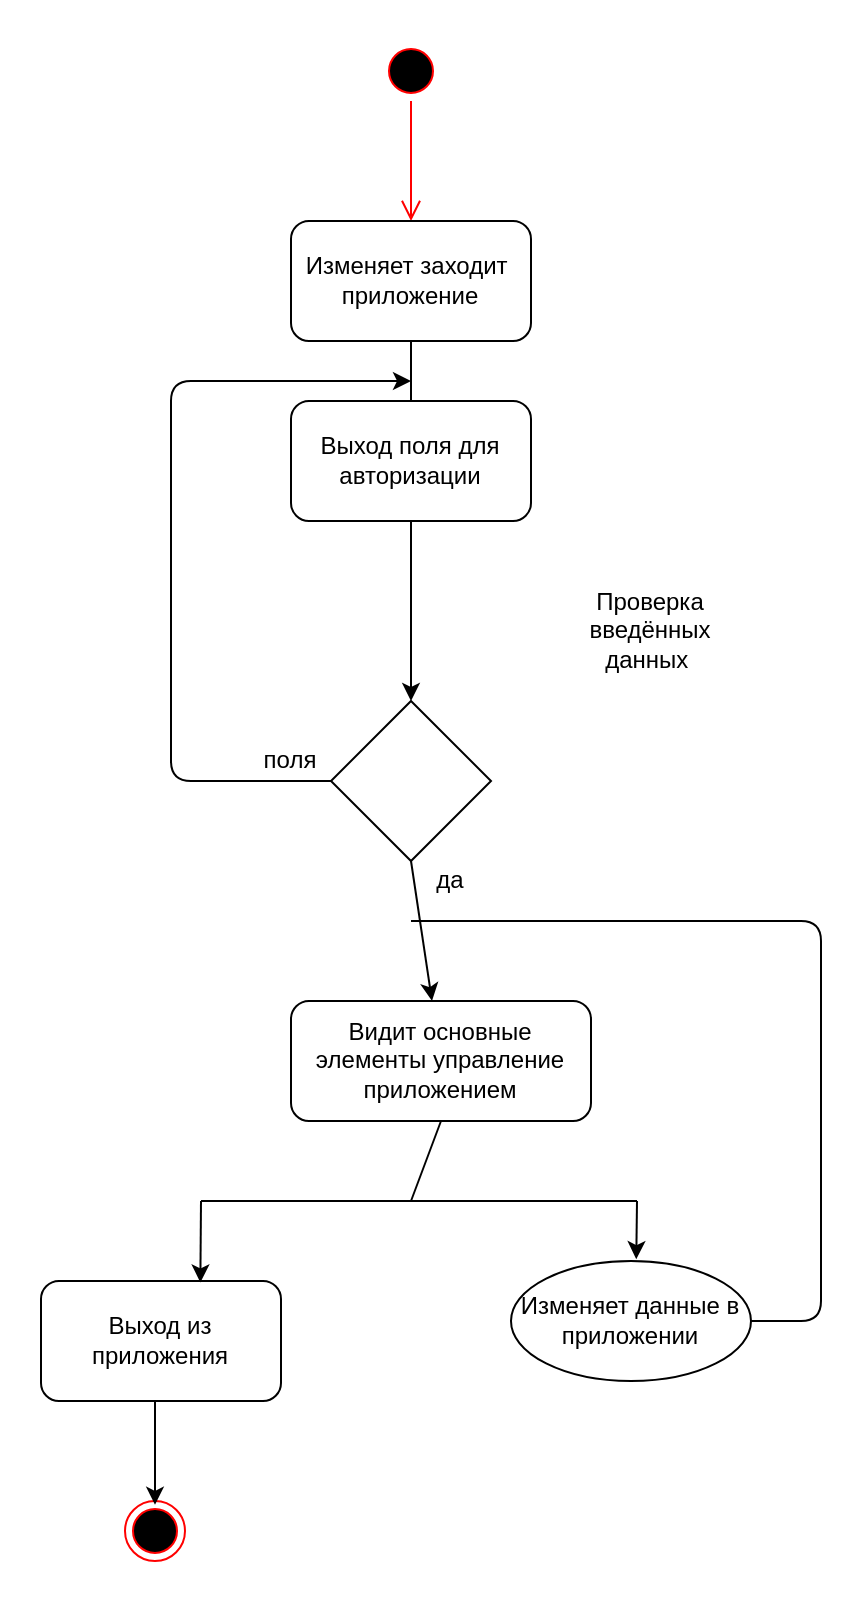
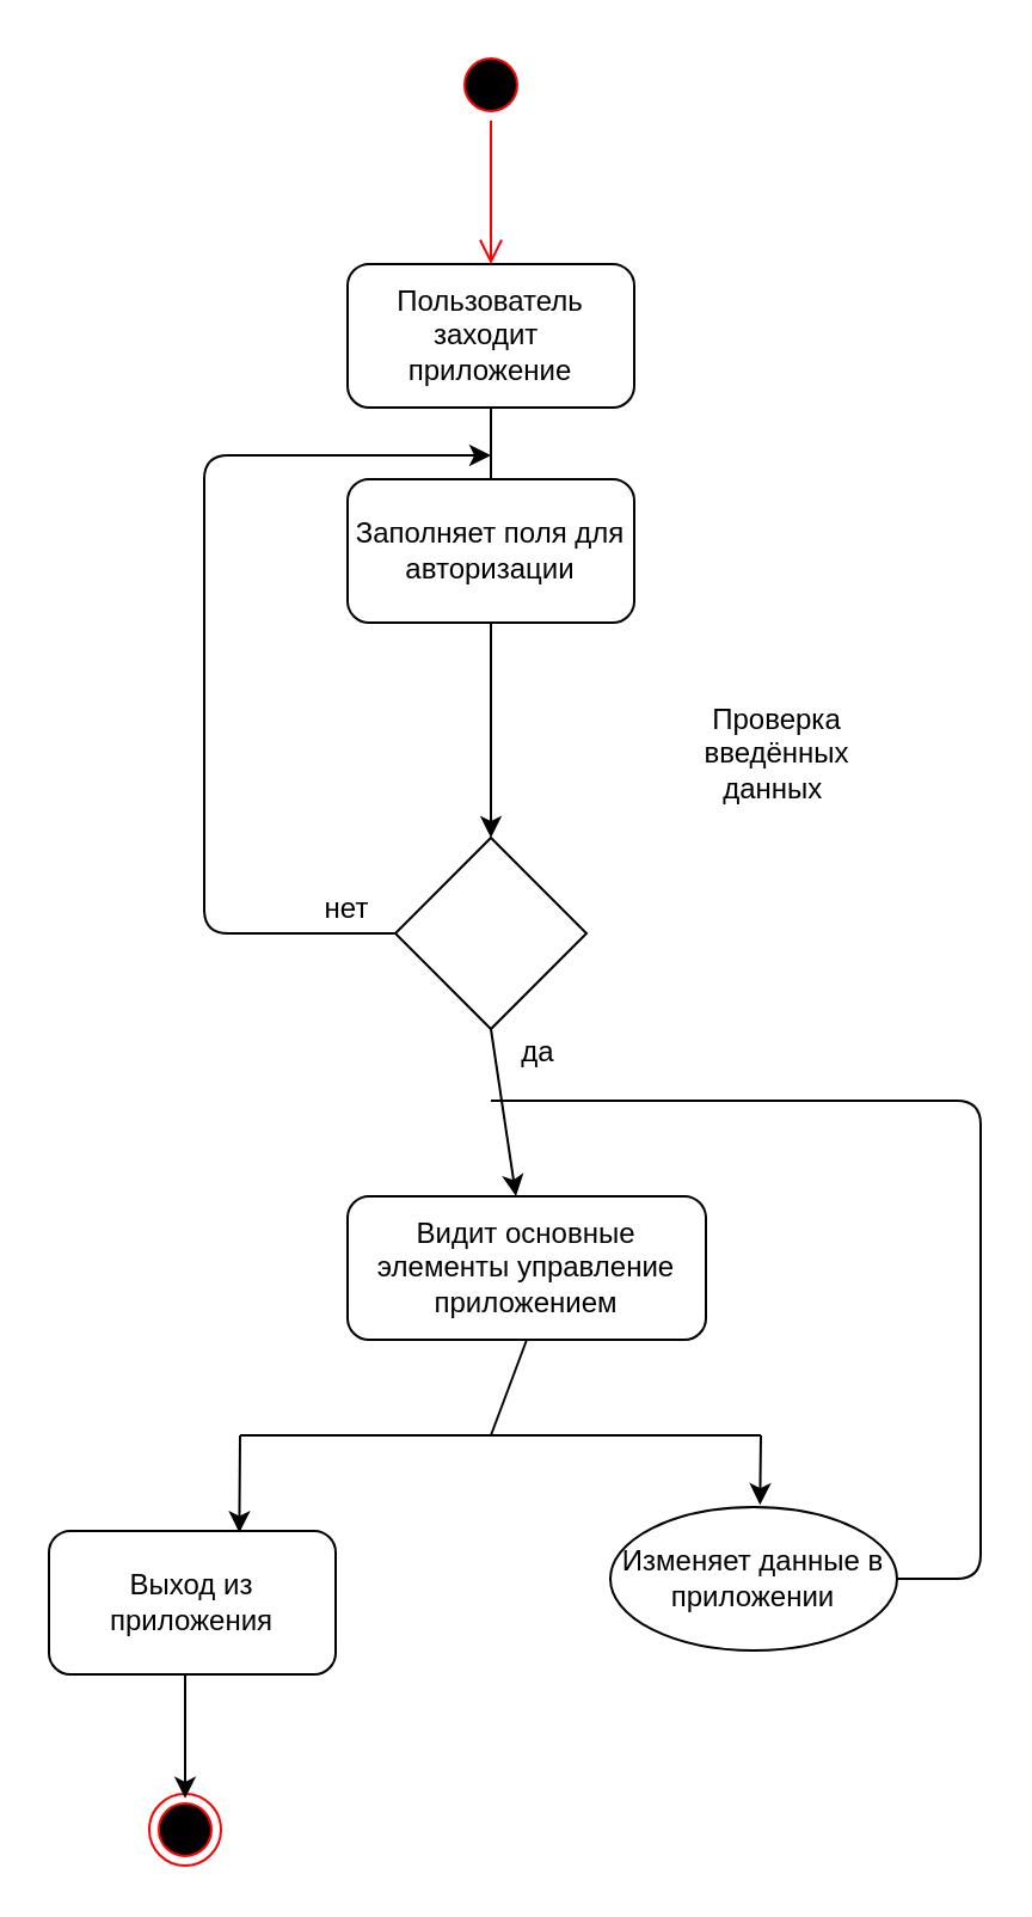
- <mxCell id="5" value="Изменяет заходит&amp;nbsp; приложение" style="rounded=1;whiteSpace=wrap;html=1;" vertex="1" parent="1"><mxGeometry x="145" y="110" width="120" height="60" as="geometry" /></mxCell>
+ <mxCell id="5" value="Пользователь заходит&amp;nbsp; приложение" style="rounded=1;whiteSpace=wrap;html=1;" vertex="1" parent="1"><mxGeometry x="145" y="110" width="120" height="60" as="geometry" /></mxCell>
- <mxCell id="9" value="Выход поля для авторизации" style="rounded=1;whiteSpace=wrap;html=1;" vertex="1" parent="1"><mxGeometry x="145" y="200" width="120" height="60" as="geometry" /></mxCell>
+ <mxCell id="9" value="Заполняет поля для авторизации" style="rounded=1;whiteSpace=wrap;html=1;" vertex="1" parent="1"><mxGeometry x="145" y="200" width="120" height="60" as="geometry" /></mxCell>
- <mxCell id="10" value="поля" style="text;html=1;strokeColor=none;fillColor=none;align=center;verticalAlign=middle;whiteSpace=wrap;rounded=0;" vertex="1" parent="1"><mxGeometry x="125" y="370" width="40" height="20" as="geometry" /></mxCell>
+ <mxCell id="10" value="нет" style="text;html=1;strokeColor=none;fillColor=none;align=center;verticalAlign=middle;whiteSpace=wrap;rounded=0;" vertex="1" parent="1"><mxGeometry x="125" y="370" width="40" height="20" as="geometry" /></mxCell>
